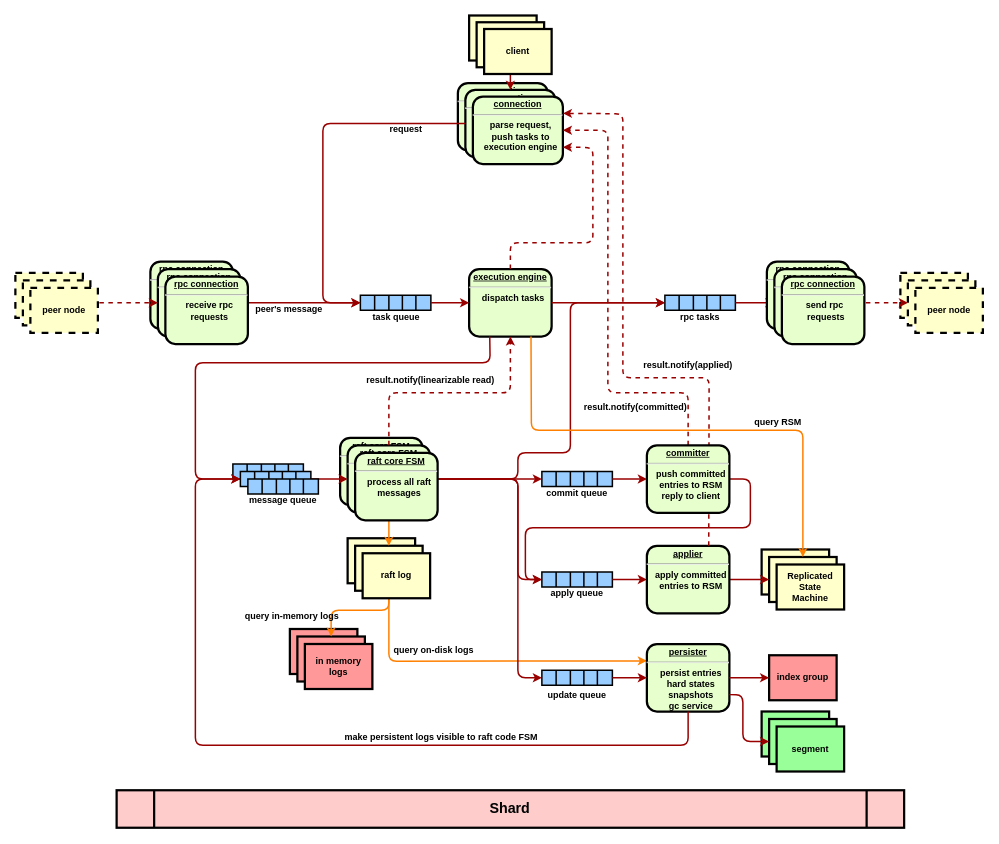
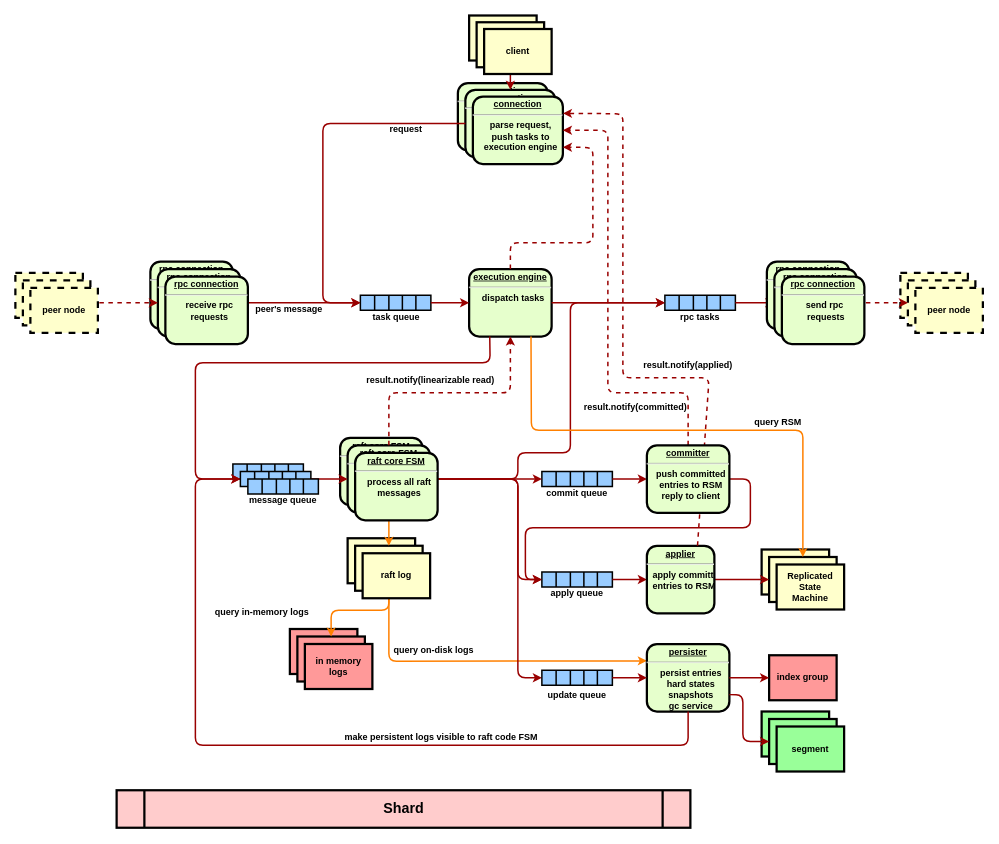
- <mxCell id="50" value="&lt;p style=&quot;margin: 0px ; margin-top: 4px ; text-align: center ; text-decoration: underline&quot;&gt;applier&lt;/p&gt;&lt;hr&gt;&lt;p style=&quot;margin: 0px ; margin-left: 8px&quot;&gt;apply committed&lt;/p&gt;&lt;p style=&quot;margin: 0px ; margin-left: 8px&quot;&gt;entries to RSM&lt;/p&gt;" style="verticalAlign=middle;align=center;overflow=fill;fontSize=12;fontFamily=Helvetica;html=1;rounded=1;fontStyle=1;strokeWidth=3;fillColor=#E6FFCC" parent="1" vertex="1"><mxGeometry x="862" y="727" width="110" height="90" as="geometry" /></mxCell>
+ <mxCell id="50" value="&lt;p style=&quot;margin: 0px ; margin-top: 4px ; text-align: center ; text-decoration: underline&quot;&gt;applier&lt;/p&gt;&lt;hr&gt;&lt;p style=&quot;margin: 0px ; margin-left: 8px&quot;&gt;apply committed&lt;/p&gt;&lt;p style=&quot;margin: 0px ; margin-left: 8px&quot;&gt;entries to RSM&lt;/p&gt;" style="verticalAlign=middle;align=center;overflow=fill;fontSize=12;fontFamily=Helvetica;html=1;rounded=1;fontStyle=1;strokeWidth=3;fillColor=#E6FFCC" parent="1" vertex="1"><mxGeometry x="862" y="727" width="90" height="90" as="geometry" /></mxCell>
- <mxCell id="118" value="query in-memory logs" style="text;spacingTop=-5;align=center;strokeWidth=1;fontStyle=1" vertex="1" parent="1"><mxGeometry x="374" y="812" width="30" height="20" as="geometry" /></mxCell>
+ <mxCell id="118" value="query in-memory logs" style="text;spacingTop=-5;align=center;strokeWidth=1;fontStyle=1" vertex="1" parent="1"><mxGeometry x="334" y="807" width="30" height="20" as="geometry" /></mxCell>
- <mxCell id="10" value="Shard" style="shape=process;whiteSpace=wrap;align=center;verticalAlign=middle;size=0.048;fontStyle=1;strokeWidth=3;fillColor=#FFCCCC;fontSize=19;" parent="1" vertex="1"><mxGeometry x="155" y="1053" width="1050" height="50" as="geometry" /></mxCell>
+ <mxCell id="10" value="Shard" style="shape=process;whiteSpace=wrap;align=center;verticalAlign=middle;size=0.048;fontStyle=1;strokeWidth=3;fillColor=#FFCCCC;fontSize=19;" parent="1" vertex="1"><mxGeometry x="155" y="1053" width="765" height="50" as="geometry" /></mxCell>
